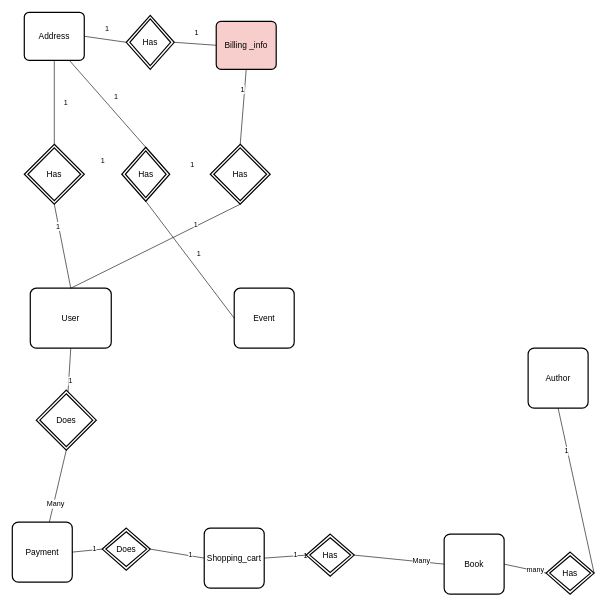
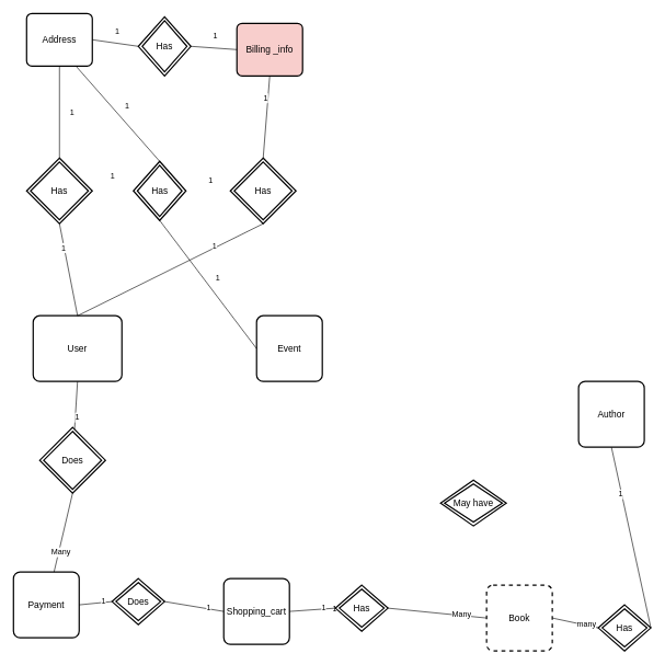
+ <mxCell id="37" value="May have" style="shape=rhombus;double=1;strokeWidth=2;fontSize=17;perimeter=rhombusPerimeter;whiteSpace=wrap;html=1;align=center;fontSize=14;" vertex="1" parent="1"><mxGeometry x="670" y="730" width="100" height="70" as="geometry" /></mxCell>
- <mxCell id="4" value="Book&lt;br&gt;" style="strokeWidth=2;rounded=1;arcSize=10;whiteSpace=wrap;html=1;align=center;fontSize=14;" vertex="1" parent="1"><mxGeometry x="740" y="890" width="100" height="100" as="geometry" /></mxCell>
+ <mxCell id="4" value="Book&lt;br&gt;" style="strokeWidth=2;rounded=1;arcSize=10;whiteSpace=wrap;html=1;align=center;fontSize=14;dashed=1;" vertex="1" parent="1"><mxGeometry x="740" y="890" width="100" height="100" as="geometry" /></mxCell>
